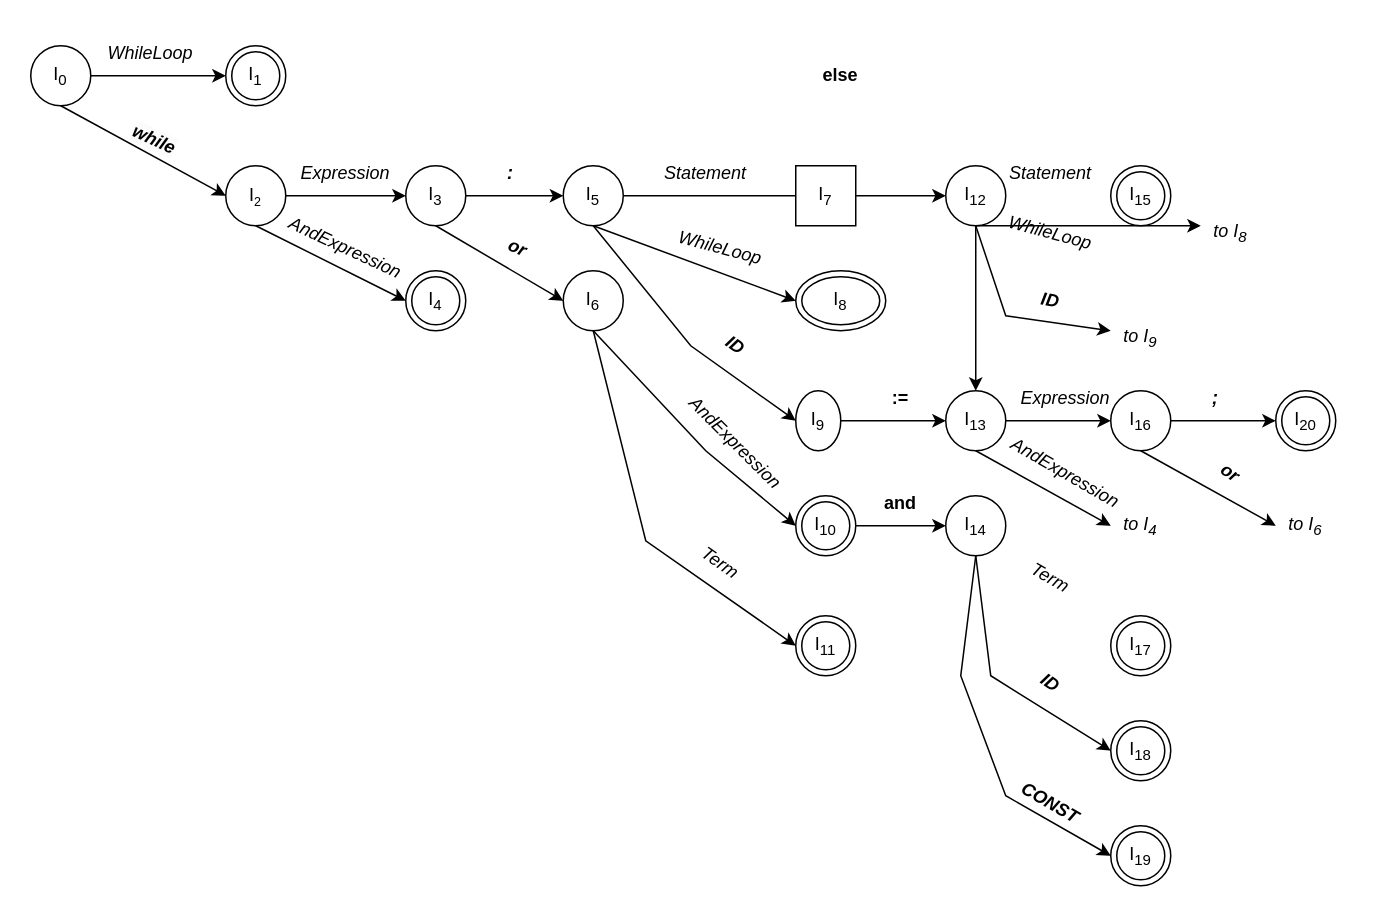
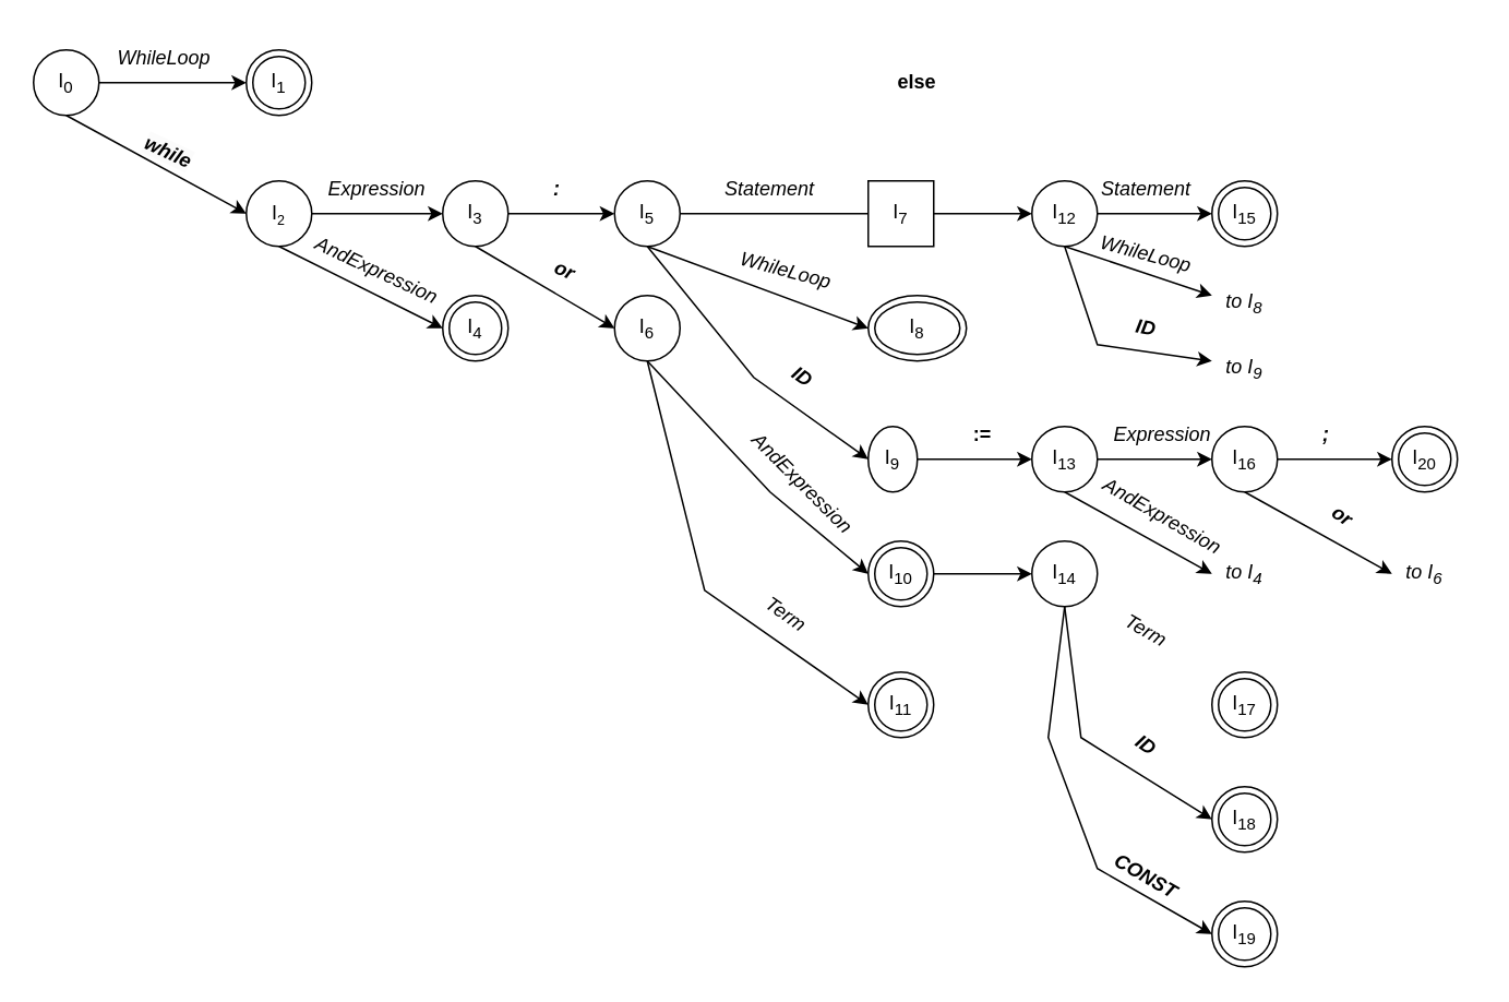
- <mxCell id="54" value="&lt;i&gt;to I&lt;sub&gt;8&lt;/sub&gt;&lt;/i&gt;" style="text;html=1;strokeColor=none;fillColor=none;align=center;verticalAlign=middle;whiteSpace=wrap;rounded=0;" parent="1" vertex="1"><mxGeometry x="790" y="140" width="60" height="30" as="geometry" /></mxCell>
+ <mxCell id="54" value="&lt;i&gt;to I&lt;sub&gt;8&lt;/sub&gt;&lt;/i&gt;" style="text;html=1;strokeColor=none;fillColor=none;align=center;verticalAlign=middle;whiteSpace=wrap;rounded=0;" parent="1" vertex="1"><mxGeometry x="730" y="170" width="60" height="30" as="geometry" /></mxCell>
- <mxCell id="39" style="edgeStyle=orthogonalEdgeStyle;rounded=0;orthogonalLoop=1;jettySize=auto;html=1;" parent="1" source="40" target="43" edge="1"><mxGeometry relative="1" as="geometry" /></mxCell>
+ <mxCell id="39" style="edgeStyle=orthogonalEdgeStyle;rounded=0;orthogonalLoop=1;jettySize=auto;html=1;entryX=0;entryY=0.5;entryDx=0;entryDy=0;" parent="1" source="40" target="47" edge="1"><mxGeometry relative="1" as="geometry" /></mxCell>
- <mxCell id="46" value="&lt;b&gt;and&lt;/b&gt;" style="text;html=1;strokeColor=none;fillColor=none;align=center;verticalAlign=middle;whiteSpace=wrap;rounded=0;" parent="1" vertex="1"><mxGeometry x="570" y="320" width="60" height="30" as="geometry" /></mxCell>
